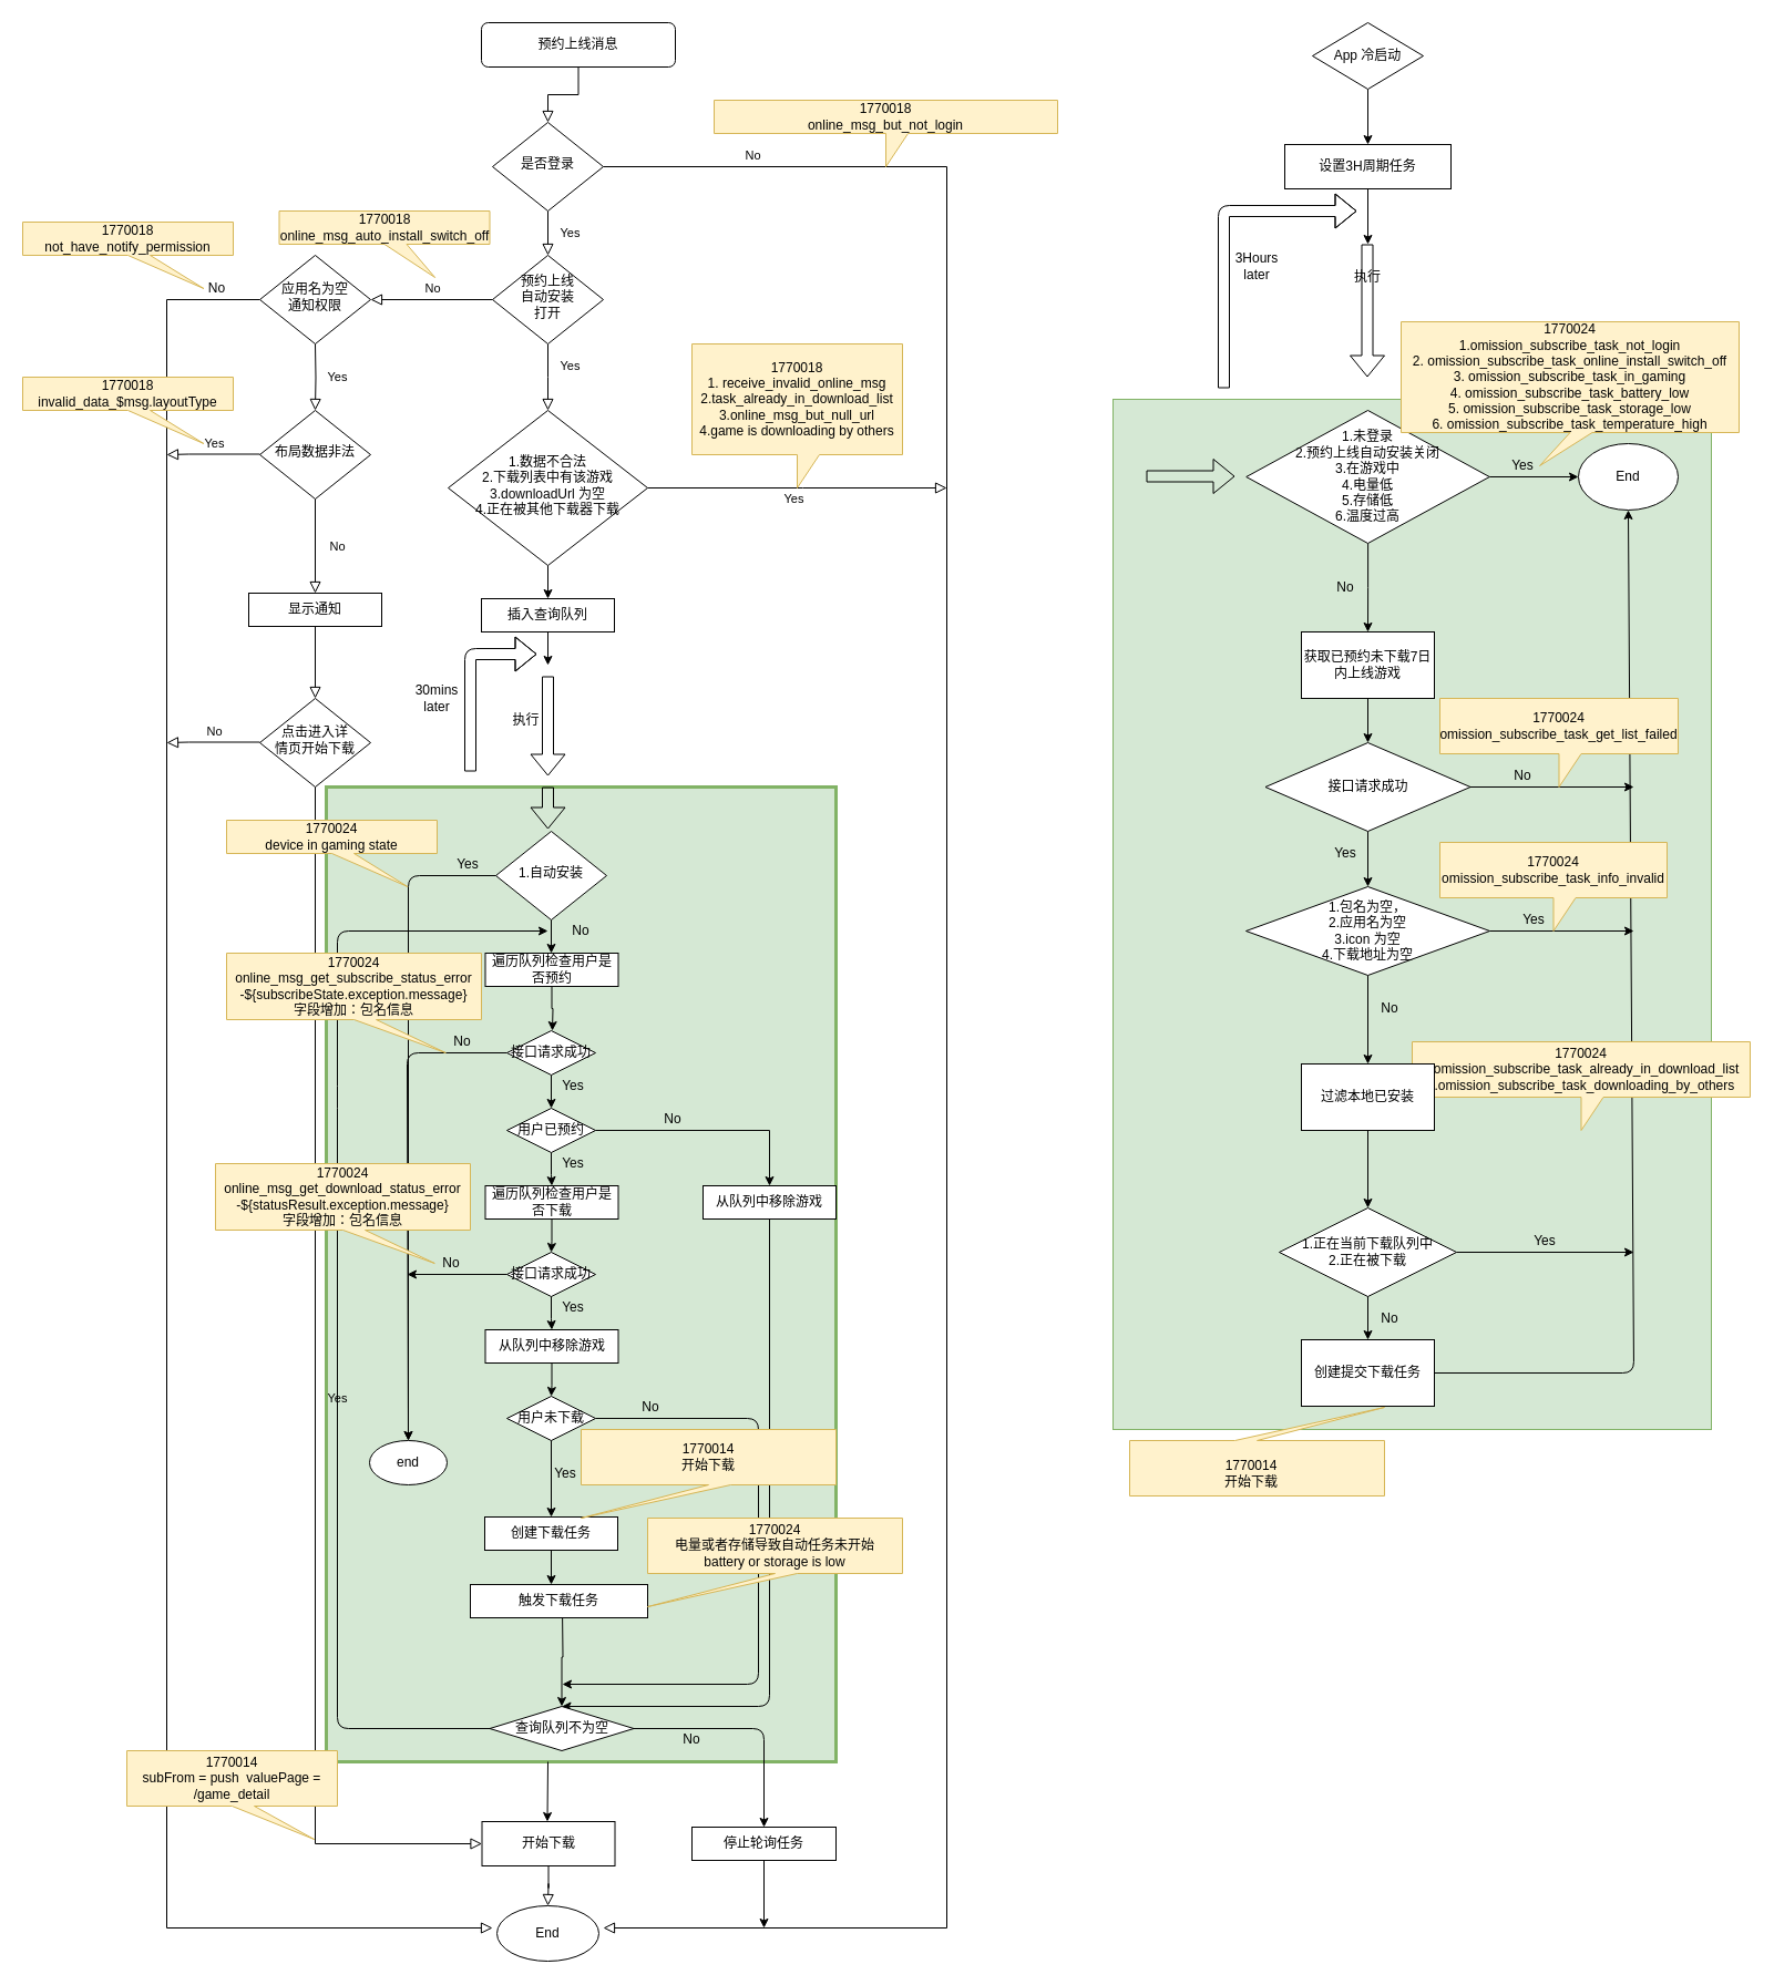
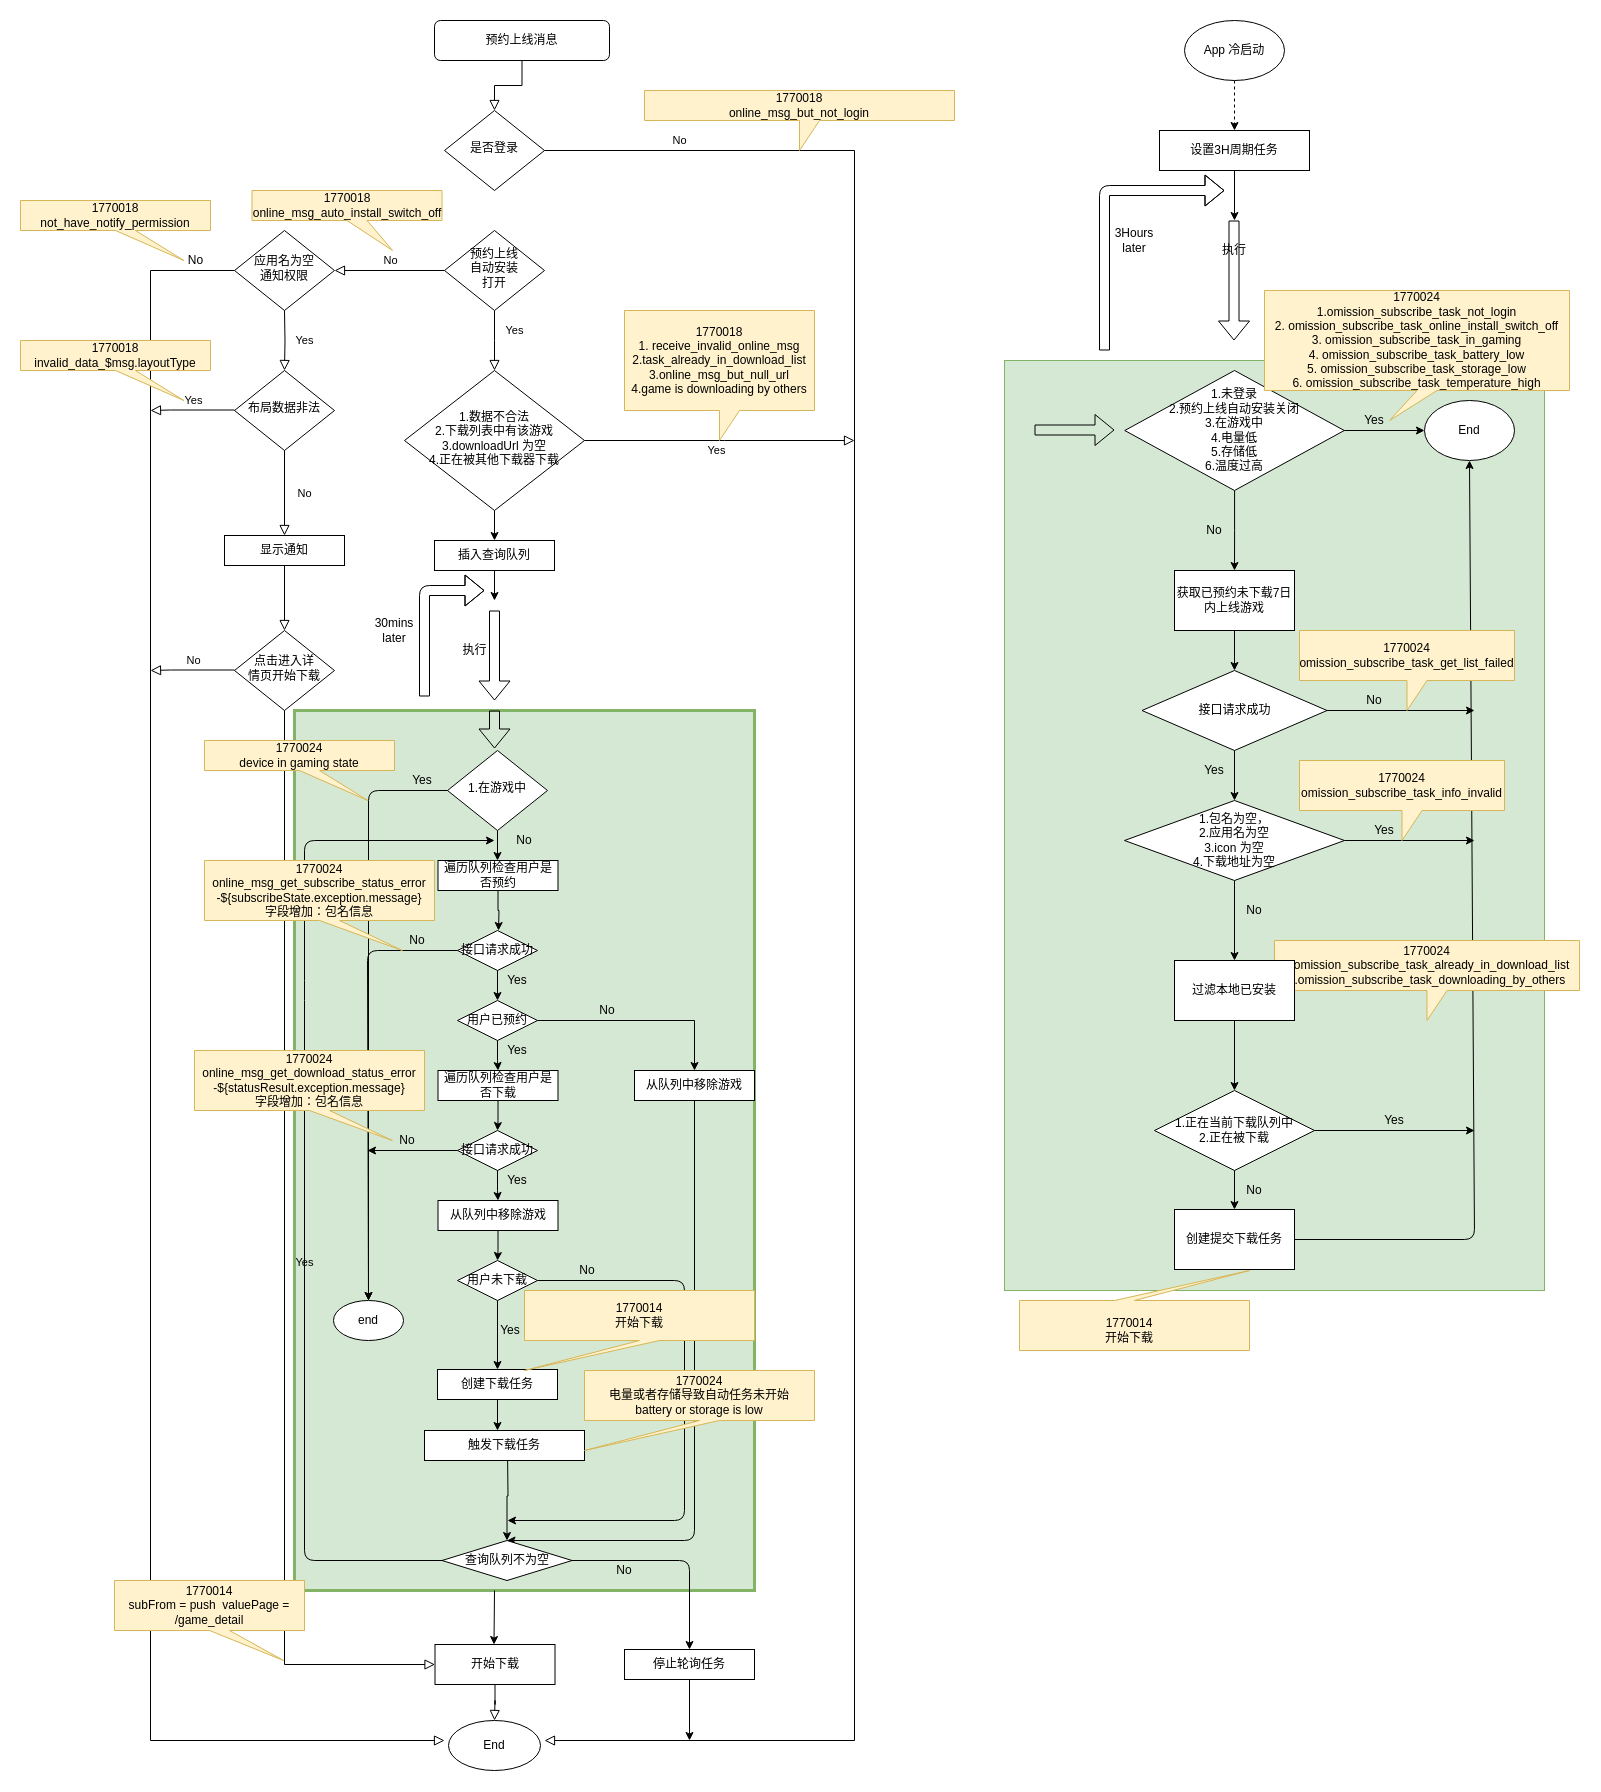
- <mxCell id="98" value="App 冷启动" style="rhombus;whiteSpace=wrap;html=1;strokeColor=#000000;strokeWidth=1;" vertex="1" parent="1"><mxGeometry x="1184" y="20" width="100" height="60" as="geometry" /></mxCell>
+ <mxCell id="98" value="App 冷启动" style="ellipse;whiteSpace=wrap;html=1;strokeColor=#000000;strokeWidth=1;" vertex="1" parent="1"><mxGeometry x="1184" y="20" width="100" height="60" as="geometry" /></mxCell>
- <mxCell id="97" value="" style="edgeStyle=orthogonalEdgeStyle;rounded=0;orthogonalLoop=1;jettySize=auto;html=1;" edge="1" parent="1" source="98" target="100"><mxGeometry relative="1" as="geometry" /></mxCell>
+ <mxCell id="97" value="" style="edgeStyle=orthogonalEdgeStyle;rounded=0;orthogonalLoop=1;jettySize=auto;html=1;dashed=1;" edge="1" parent="1" source="98" target="100"><mxGeometry relative="1" as="geometry" /></mxCell>
- <mxCell id="6" value="Yes" style="rounded=0;html=1;jettySize=auto;orthogonalLoop=1;fontSize=11;endArrow=block;endFill=0;endSize=8;strokeWidth=1;shadow=0;labelBackgroundColor=none;edgeStyle=orthogonalEdgeStyle;" parent="1" source="8" target="10" edge="1"><mxGeometry y="20" relative="1" as="geometry"><mxPoint as="offset" /></mxGeometry></mxCell>
- <mxCell id="43" value="1.自动安装" style="rhombus;whiteSpace=wrap;html=1;shadow=0;fontFamily=Helvetica;fontSize=12;align=center;strokeWidth=1;spacing=6;spacingTop=-4;" parent="1" vertex="1"><mxGeometry x="447" y="750" width="100" height="80" as="geometry" /></mxCell>
+ <mxCell id="43" value="1.在游戏中" style="rhombus;whiteSpace=wrap;html=1;shadow=0;fontFamily=Helvetica;fontSize=12;align=center;strokeWidth=1;spacing=6;spacingTop=-4;" parent="1" vertex="1"><mxGeometry x="447" y="750" width="100" height="80" as="geometry" /></mxCell>
